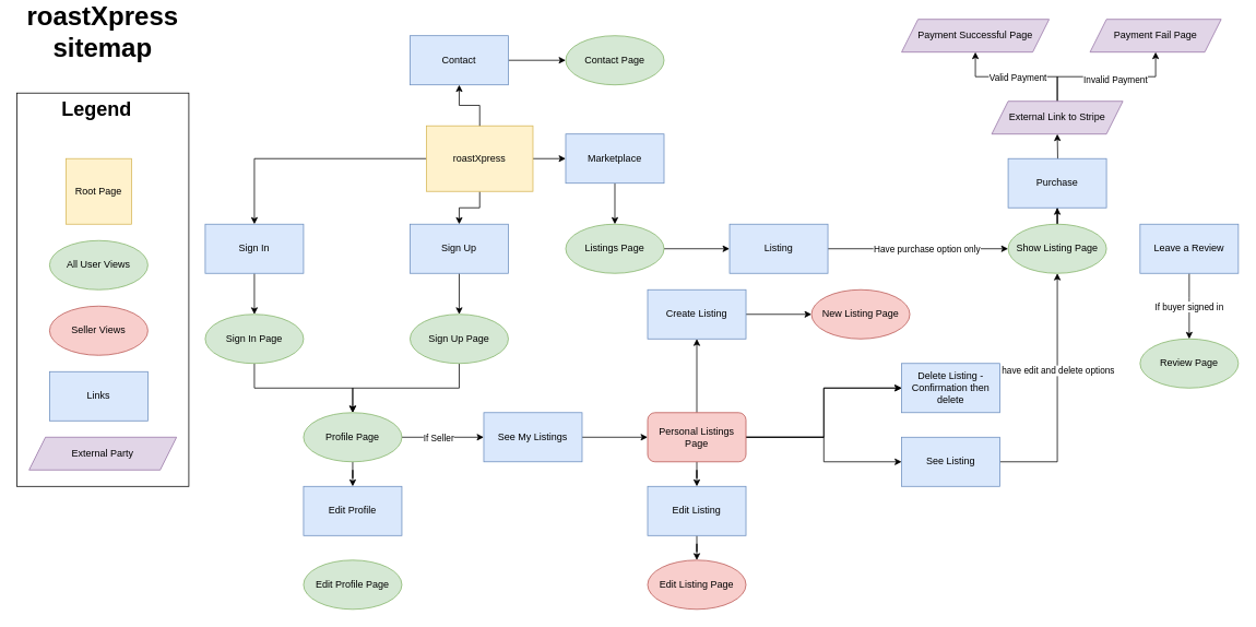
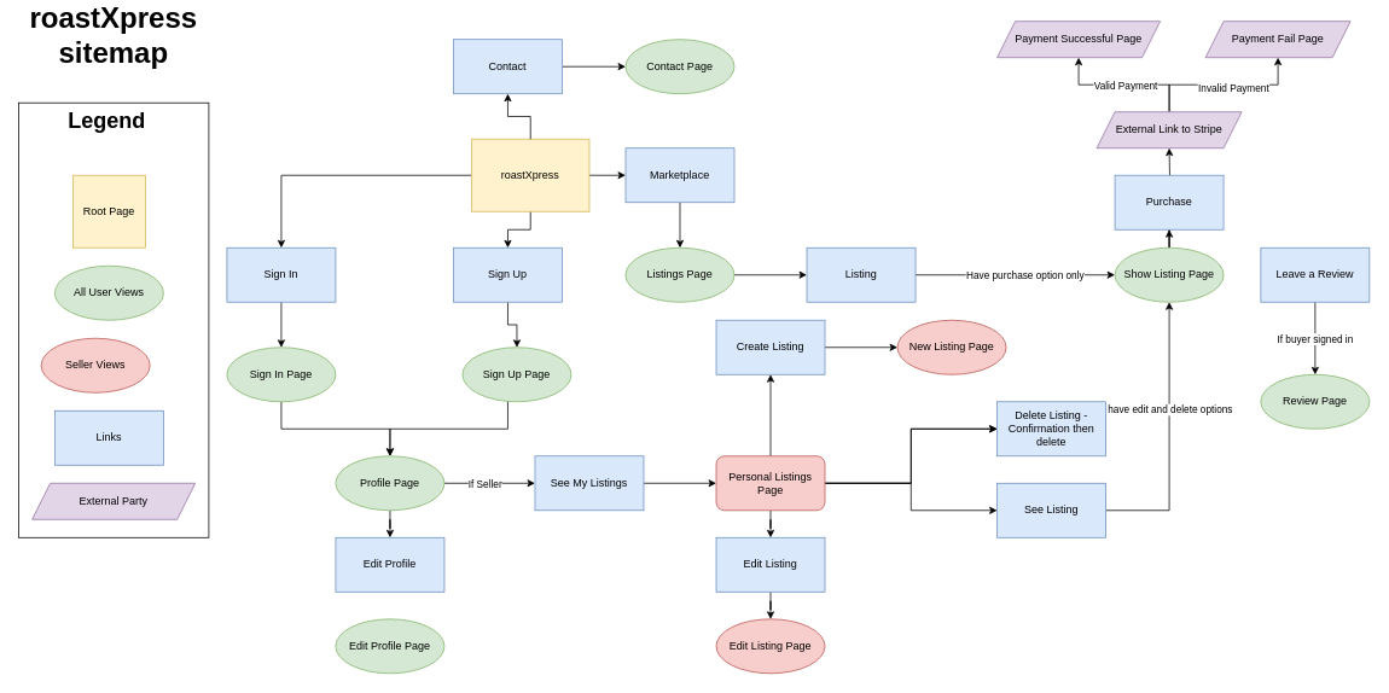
- <mxCell id="70" value="Seller Views" style="ellipse;whiteSpace=wrap;html=1;fillColor=#f8cecc;strokeColor=#b85450;" vertex="1" parent="1"><mxGeometry x="60" y="370" width="120" height="60" as="geometry" /></mxCell>
+ <mxCell id="70" value="Seller Views" style="ellipse;whiteSpace=wrap;html=1;fillColor=#f8cecc;strokeColor=#b85450;" vertex="1" parent="1"><mxGeometry x="45" y="370" width="120" height="60" as="geometry" /></mxCell>
- <mxCell id="12" value="Sign Up Page" style="ellipse;whiteSpace=wrap;html=1;fillColor=#d5e8d4;strokeColor=#82b366;" vertex="1" parent="1"><mxGeometry x="500" y="380" width="120" height="60" as="geometry" /></mxCell>
+ <mxCell id="12" value="Sign Up Page" style="ellipse;whiteSpace=wrap;html=1;fillColor=#d5e8d4;strokeColor=#82b366;" vertex="1" parent="1"><mxGeometry x="510" y="380" width="120" height="60" as="geometry" /></mxCell>
